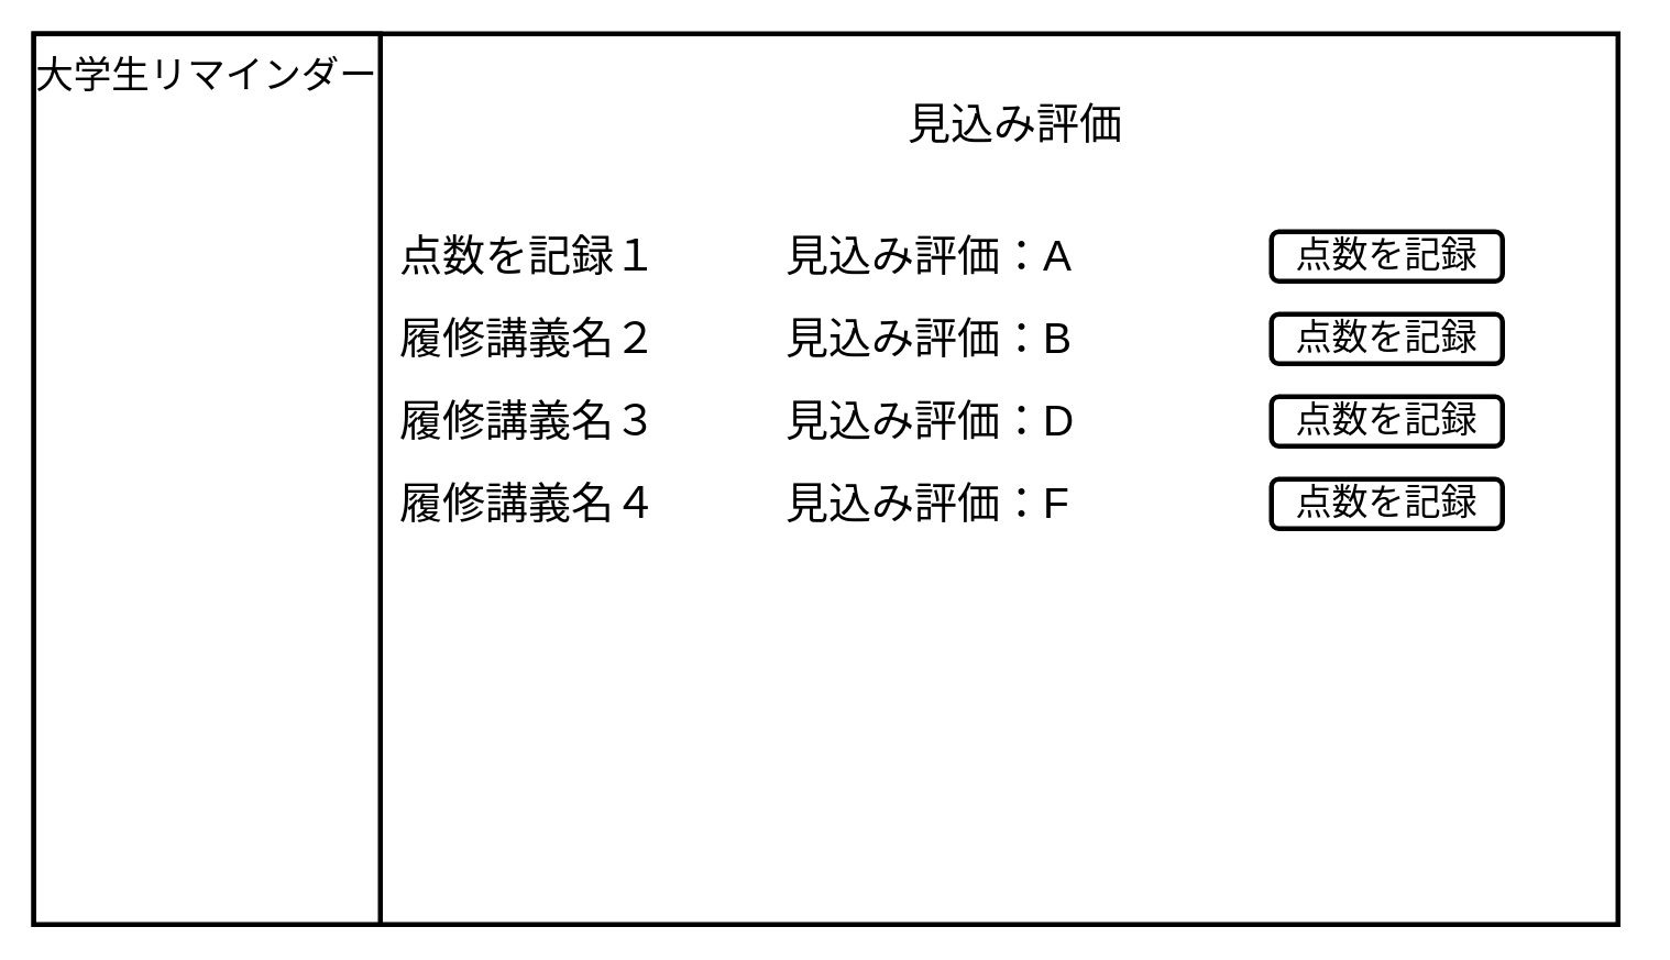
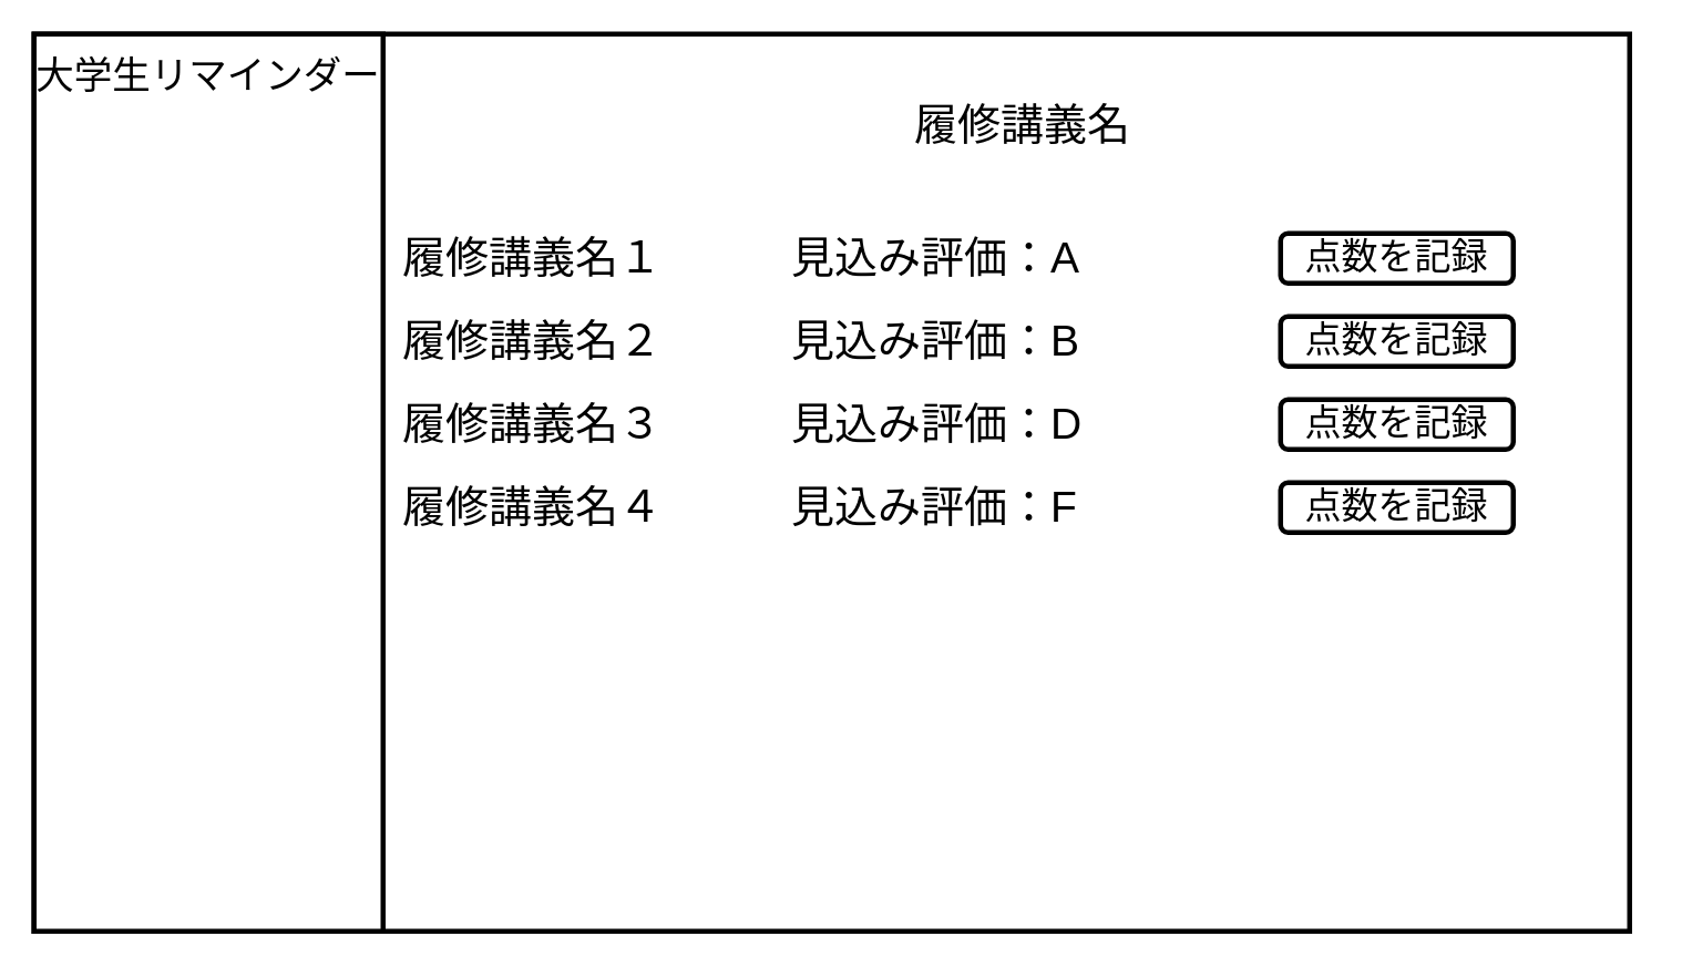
- <mxCell id="5" value="見込み評価" style="text;html=1;strokeColor=none;fillColor=none;align=center;verticalAlign=middle;whiteSpace=wrap;rounded=0;fontColor=#000000;fontSize=26;" parent="1" vertex="1"><mxGeometry x="240" y="60" width="750" height="30" as="geometry" /></mxCell>
+ <mxCell id="5" value="履修講義名" style="text;html=1;strokeColor=none;fillColor=none;align=center;verticalAlign=middle;whiteSpace=wrap;rounded=0;fontColor=#000000;fontSize=26;" parent="1" vertex="1"><mxGeometry x="240" y="60" width="750" height="30" as="geometry" /></mxCell>
- <mxCell id="6" value="点数を記録１　　　見込み評価：A" style="text;html=1;strokeColor=none;fillColor=none;align=left;verticalAlign=middle;whiteSpace=wrap;rounded=0;fontSize=26;fontColor=#000000;" parent="1" vertex="1"><mxGeometry x="240" y="140" width="740" height="30" as="geometry" /></mxCell>
+ <mxCell id="6" value="履修講義名１　　　見込み評価：A" style="text;html=1;strokeColor=none;fillColor=none;align=left;verticalAlign=middle;whiteSpace=wrap;rounded=0;fontSize=26;fontColor=#000000;" parent="1" vertex="1"><mxGeometry x="240" y="140" width="740" height="30" as="geometry" /></mxCell>
